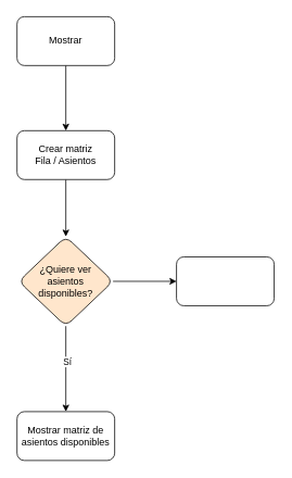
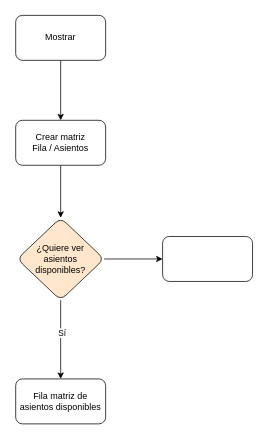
- <mxCell id="10" value="Mostrar matriz de asientos disponibles" style="whiteSpace=wrap;html=1;rounded=1;" vertex="1" parent="1"><mxGeometry x="20" y="505" width="120" height="60" as="geometry" /></mxCell>
+ <mxCell id="10" value="Fila matriz de asientos disponibles" style="whiteSpace=wrap;html=1;rounded=1;" vertex="1" parent="1"><mxGeometry x="20" y="505" width="120" height="60" as="geometry" /></mxCell>
